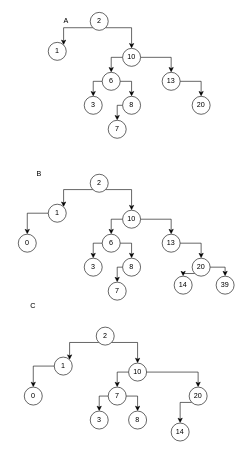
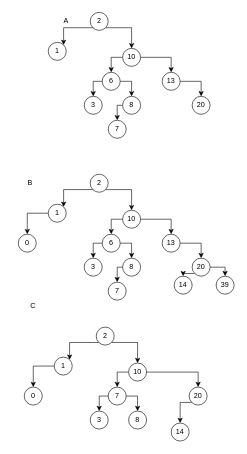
- <mxCell id="43" value="B" style="text;html=1;strokeColor=none;fillColor=none;align=center;verticalAlign=middle;whiteSpace=wrap;rounded=0;" parent="1" vertex="1"><mxGeometry x="35" y="275" width="60" height="30" as="geometry" /></mxCell>
+ <mxCell id="43" value="B" style="text;html=1;strokeColor=none;fillColor=none;align=center;verticalAlign=middle;whiteSpace=wrap;rounded=0;" parent="1" vertex="1"><mxGeometry x="20" y="290" width="60" height="30" as="geometry" /></mxCell>
